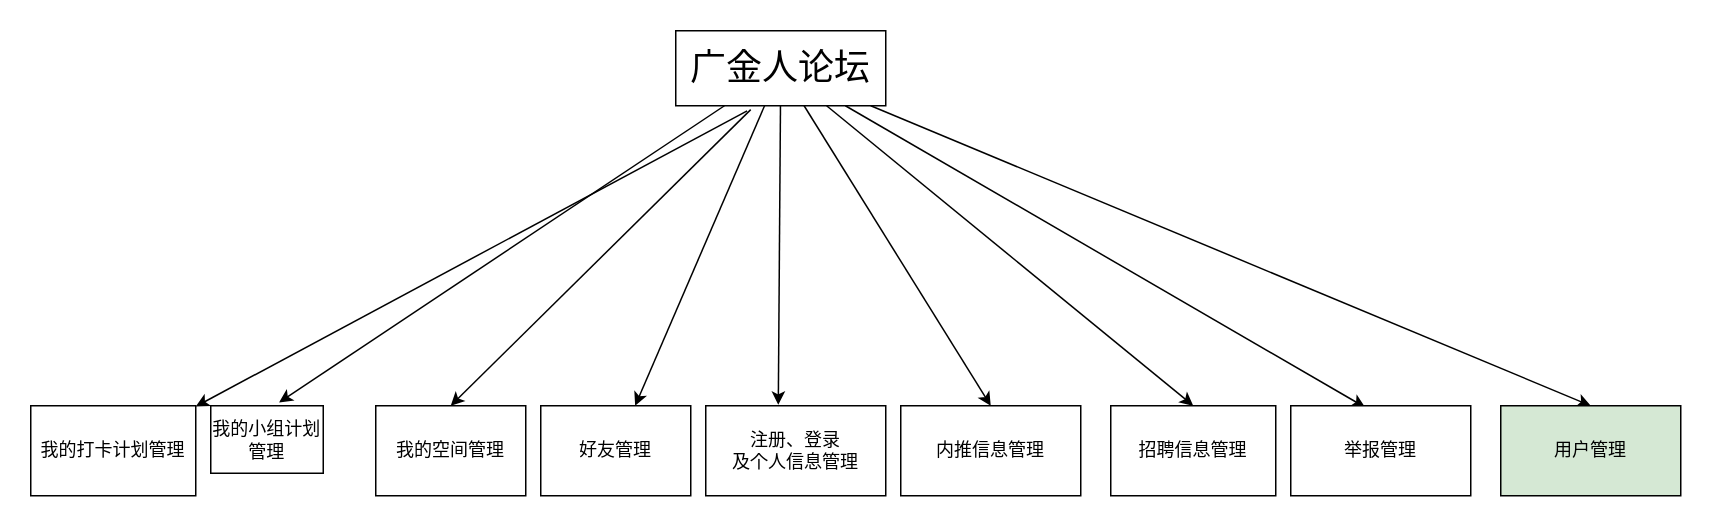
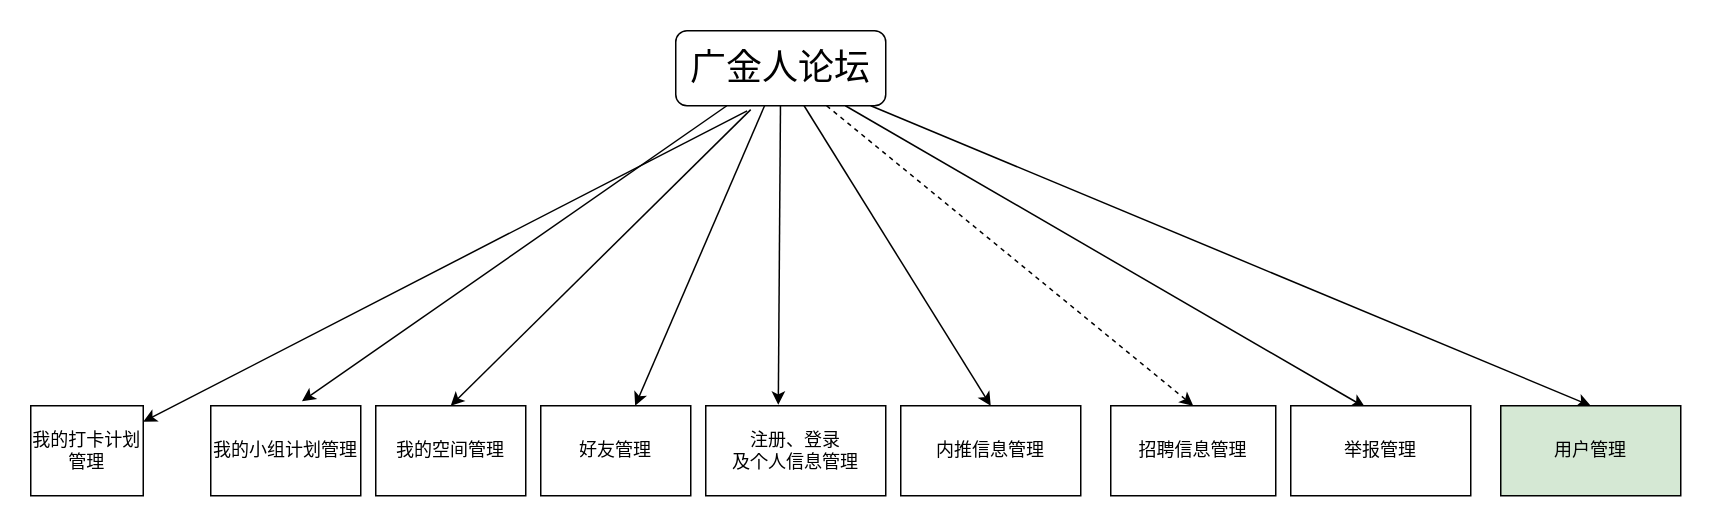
- <mxCell id="11" value="&lt;font style=&quot;font-size: 24px&quot;&gt;广金人论坛&lt;/font&gt;" style="rounded=0;whiteSpace=wrap;html=1;" vertex="1" parent="1"><mxGeometry x="450" y="20" width="140" height="50" as="geometry" /></mxCell>
+ <mxCell id="11" value="&lt;font style=&quot;font-size: 24px&quot;&gt;广金人论坛&lt;/font&gt;" style="whiteSpace=wrap;html=1;rounded=1;" vertex="1" parent="1"><mxGeometry x="450" y="20" width="140" height="50" as="geometry" /></mxCell>
- <mxCell id="8" style="edgeStyle=none;rounded=0;orthogonalLoop=1;jettySize=auto;html=1;entryX=0.5;entryY=0;entryDx=0;entryDy=0;" edge="1" parent="1" source="11" target="18"><mxGeometry relative="1" as="geometry" /></mxCell>
+ <mxCell id="8" style="edgeStyle=none;rounded=0;orthogonalLoop=1;jettySize=auto;html=1;entryX=0.5;entryY=0;entryDx=0;entryDy=0;dashed=1;" edge="1" parent="1" source="11" target="18"><mxGeometry relative="1" as="geometry" /></mxCell>
- <mxCell id="13" value="&lt;span&gt;我的小组计划管理&lt;/span&gt;" style="rounded=0;whiteSpace=wrap;html=1;" vertex="1" parent="1"><mxGeometry x="140" y="270" width="75" height="45" as="geometry" /></mxCell>
+ <mxCell id="13" value="&lt;span&gt;我的小组计划管理&lt;/span&gt;" style="rounded=0;whiteSpace=wrap;html=1;" vertex="1" parent="1"><mxGeometry x="140" y="270" width="100" height="60" as="geometry" /></mxCell>
- <mxCell id="12" value="我的打卡计划管理" style="rounded=0;whiteSpace=wrap;html=1;" vertex="1" parent="1"><mxGeometry x="20" y="270" width="110" height="60" as="geometry" /></mxCell>
+ <mxCell id="12" value="我的打卡计划管理" style="rounded=0;whiteSpace=wrap;html=1;" vertex="1" parent="1"><mxGeometry x="20" y="270" width="75" height="60" as="geometry" /></mxCell>
